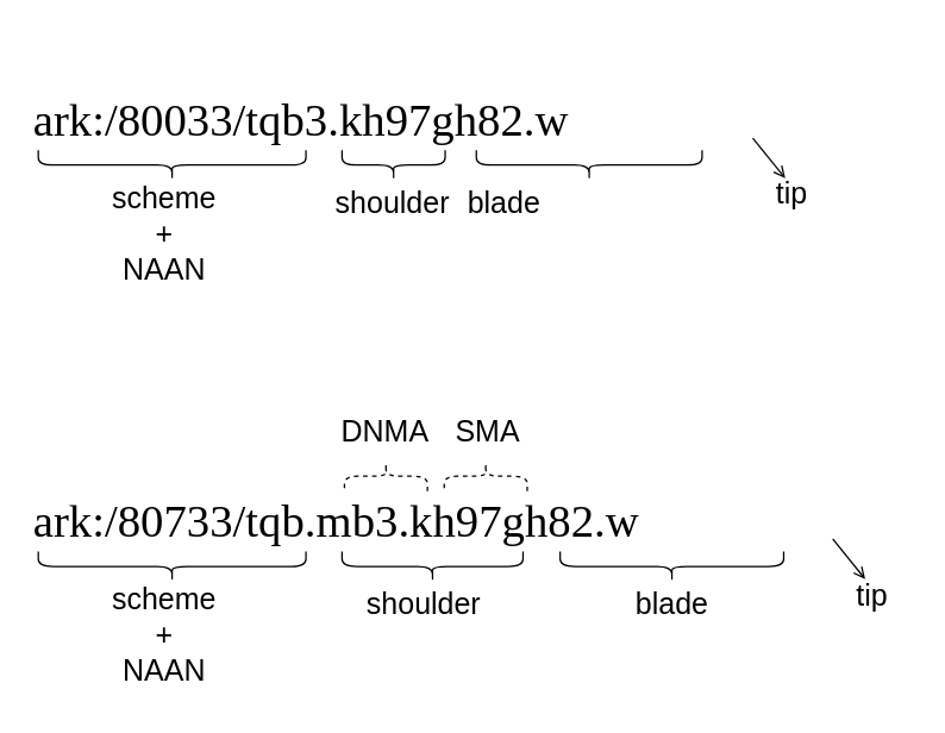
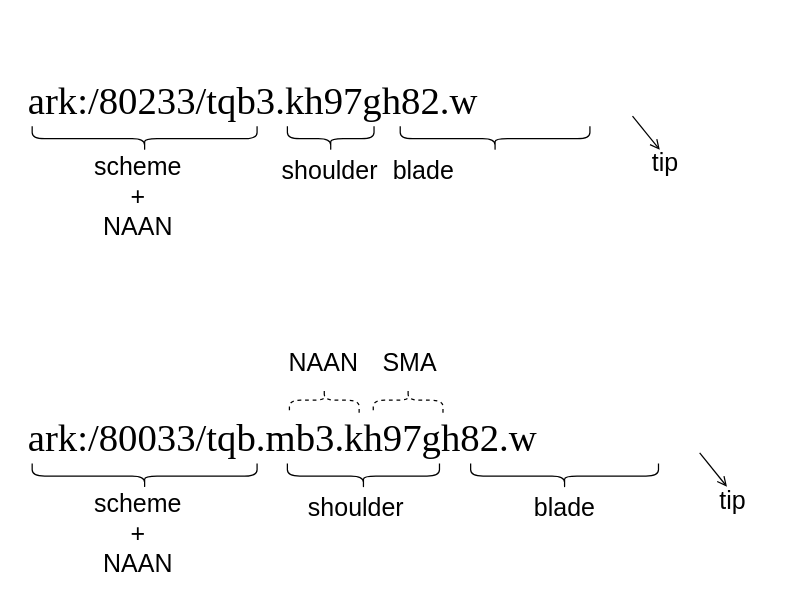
- <mxCell id="15" value="ark:/80033/tqb3.kh97gh82.w" style="text;whiteSpace=wrap;html=1;fontFamily=Lucida Console;fontSize=31;fontStyle=0" vertex="1" parent="1"><mxGeometry x="20" y="54.8" width="540" height="30" as="geometry" /></mxCell>
+ <mxCell id="15" value="ark:/80233/tqb3.kh97gh82.w" style="text;whiteSpace=wrap;html=1;fontFamily=Lucida Console;fontSize=31;fontStyle=0" vertex="1" parent="1"><mxGeometry x="20" y="54.8" width="540" height="30" as="geometry" /></mxCell>
- <mxCell id="13" value="DNMA" style="text;html=1;strokeColor=none;fillColor=none;align=center;verticalAlign=middle;whiteSpace=wrap;rounded=0;fontFamily=Helvetica;fontSize=20;" vertex="1" parent="1"><mxGeometry x="224.12" y="279" width="69.37" height="20" as="geometry" /></mxCell>
+ <mxCell id="13" value="NAAN" style="text;html=1;strokeColor=none;fillColor=none;align=center;verticalAlign=middle;whiteSpace=wrap;rounded=0;fontFamily=Helvetica;fontSize=20;" vertex="1" parent="1"><mxGeometry x="224.12" y="279" width="69.37" height="20" as="geometry" /></mxCell>
- <mxCell id="3" value="ark:/80733/tqb.mb3.kh97gh82.w" style="text;whiteSpace=wrap;html=1;fontFamily=Lucida Console;fontSize=31;fontStyle=0" vertex="1" parent="1"><mxGeometry x="20" y="324.8" width="440" height="30" as="geometry" /></mxCell>
+ <mxCell id="3" value="ark:/80033/tqb.mb3.kh97gh82.w" style="text;whiteSpace=wrap;html=1;fontFamily=Lucida Console;fontSize=31;fontStyle=0" vertex="1" parent="1"><mxGeometry x="20" y="324.8" width="440" height="30" as="geometry" /></mxCell>
